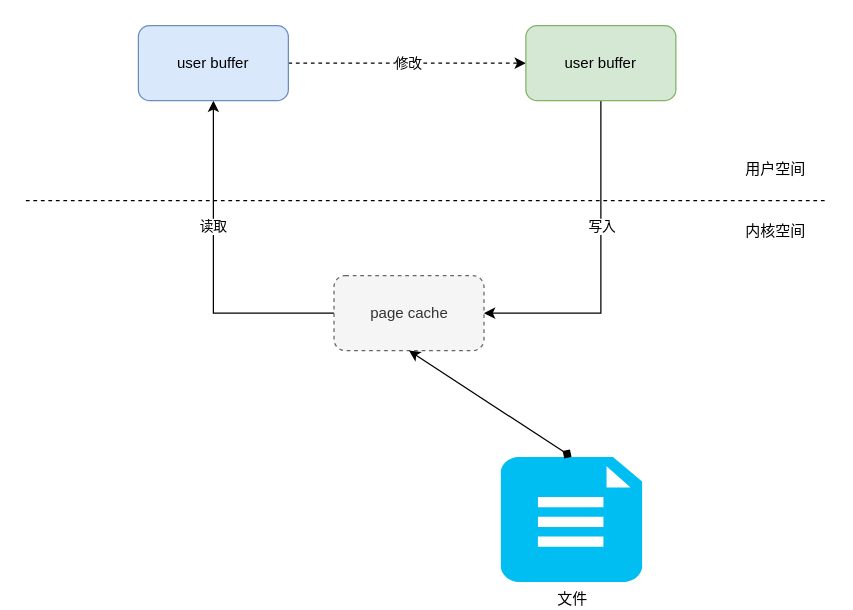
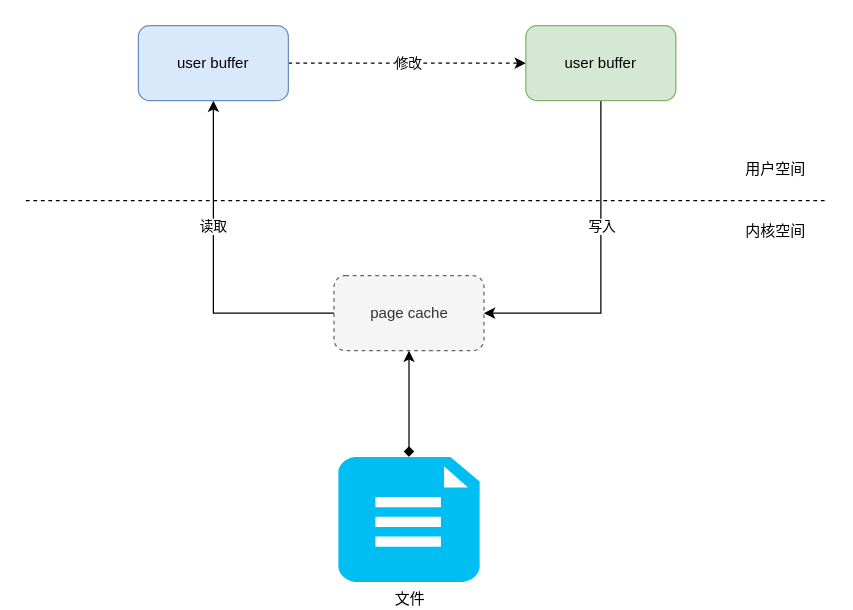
- <mxCell id="14" value="文件" style="verticalLabelPosition=bottom;html=1;verticalAlign=top;align=center;strokeColor=none;fillColor=#00BEF2;shape=mxgraph.azure.file_2;pointerEvents=1;" vertex="1" parent="1"><mxGeometry x="400" y="365" width="113" height="100" as="geometry" /></mxCell>
+ <mxCell id="14" value="文件" style="verticalLabelPosition=bottom;html=1;verticalAlign=top;align=center;strokeColor=none;fillColor=#00BEF2;shape=mxgraph.azure.file_2;pointerEvents=1;" vertex="1" parent="1"><mxGeometry x="270" y="365" width="113" height="100" as="geometry" /></mxCell>
